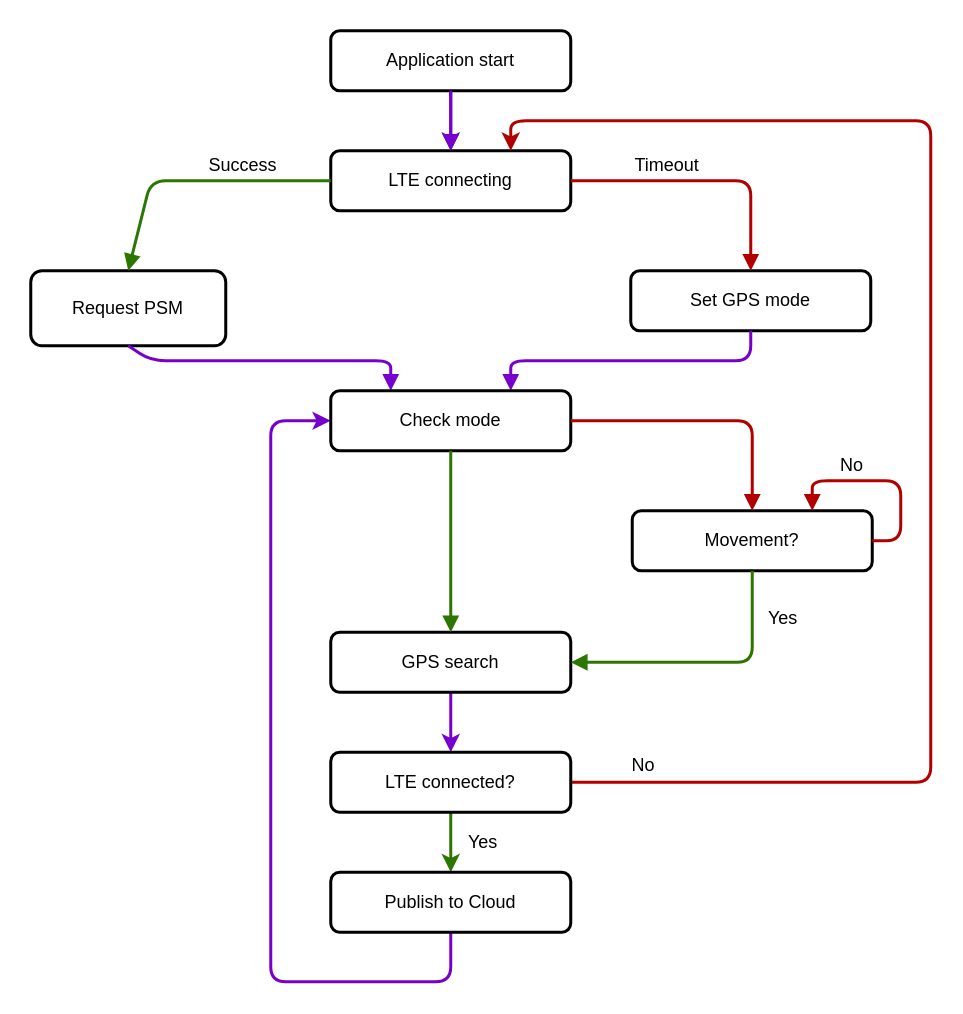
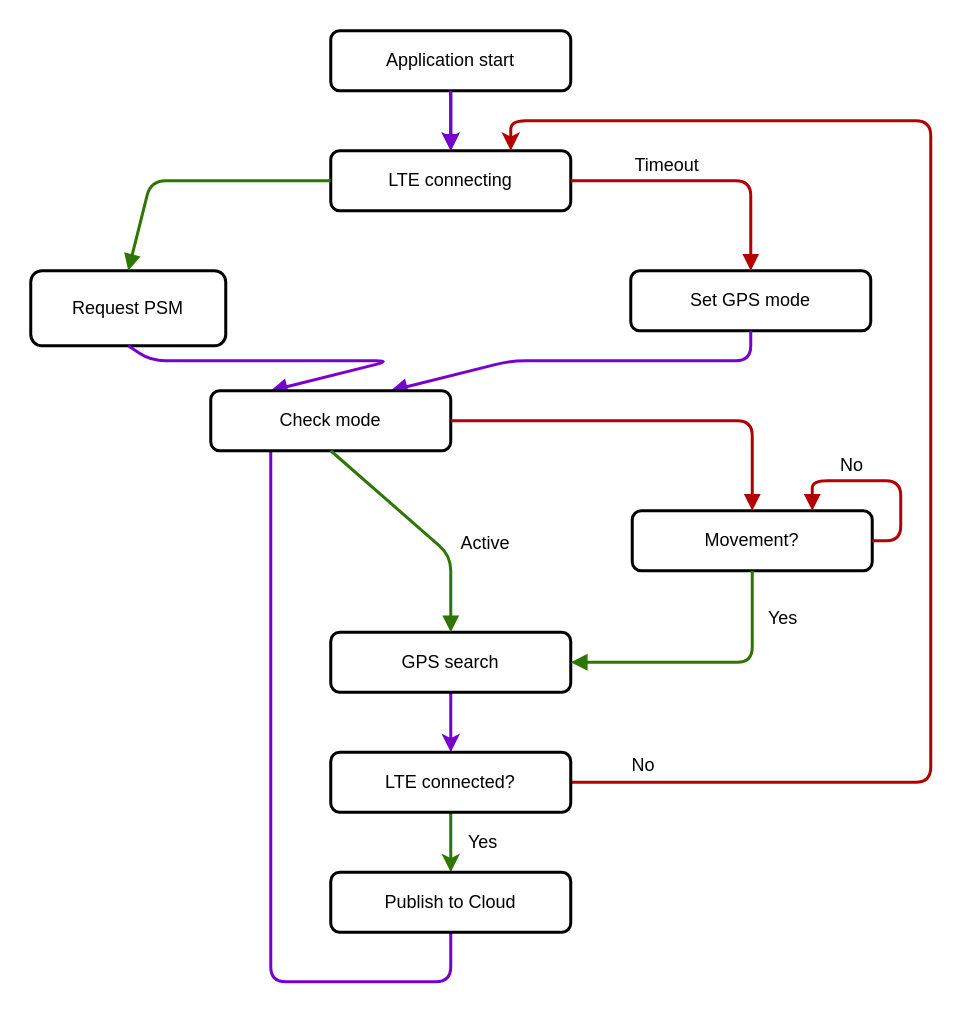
- <mxCell id="21" value="Success" style="text;html=1;resizable=0;points=[];autosize=1;align=left;verticalAlign=top;spacingTop=-4;" vertex="1" parent="1"><mxGeometry x="137" y="100" width="60" height="20" as="geometry" /></mxCell>
- <mxCell id="23" value="Check mode" style="shape=ext;rounded=1;html=1;whiteSpace=wrap;strokeWidth=2;" vertex="1" parent="1"><mxGeometry x="220" y="260" width="160" height="40" as="geometry" /></mxCell>
+ <mxCell id="23" value="Check mode" style="shape=ext;rounded=1;html=1;whiteSpace=wrap;strokeWidth=2;" vertex="1" parent="1"><mxGeometry x="140" y="260" width="160" height="40" as="geometry" /></mxCell>
+ <mxCell id="25" value="Active" style="text;html=1;resizable=0;points=[];autosize=1;align=left;verticalAlign=top;spacingTop=-4;" vertex="1" parent="1"><mxGeometry x="305" y="352" width="50" height="20" as="geometry" /></mxCell>
